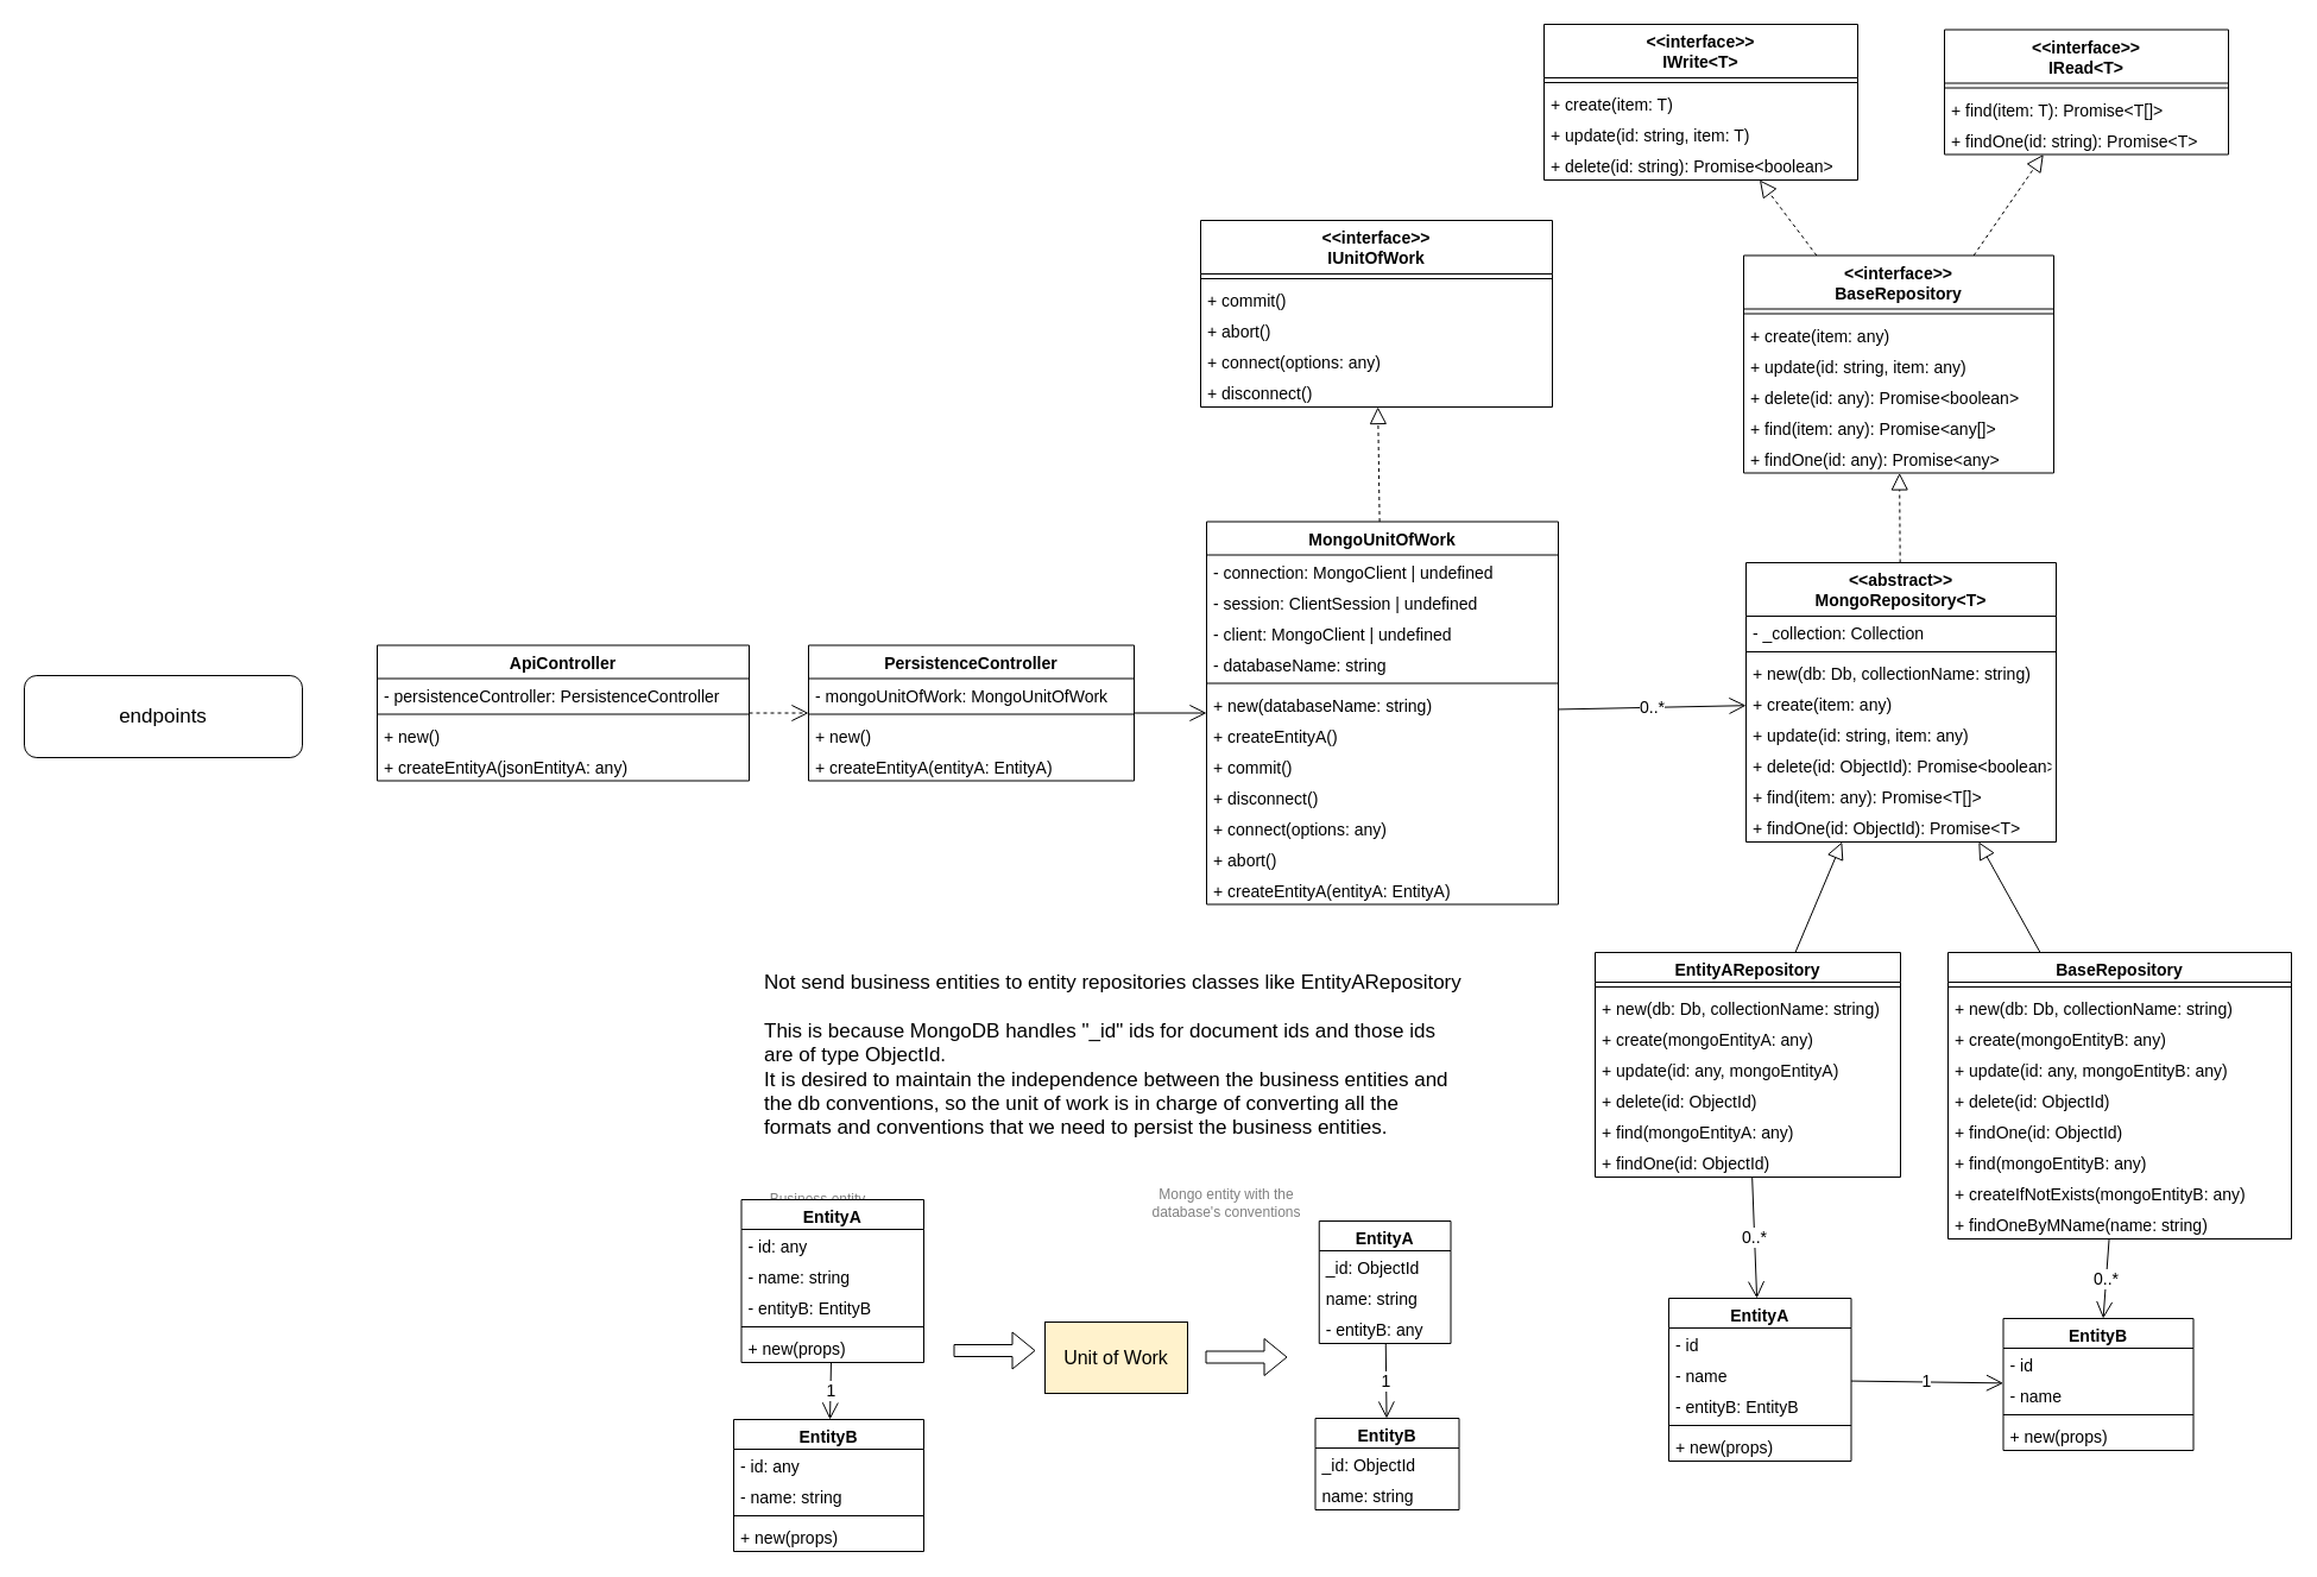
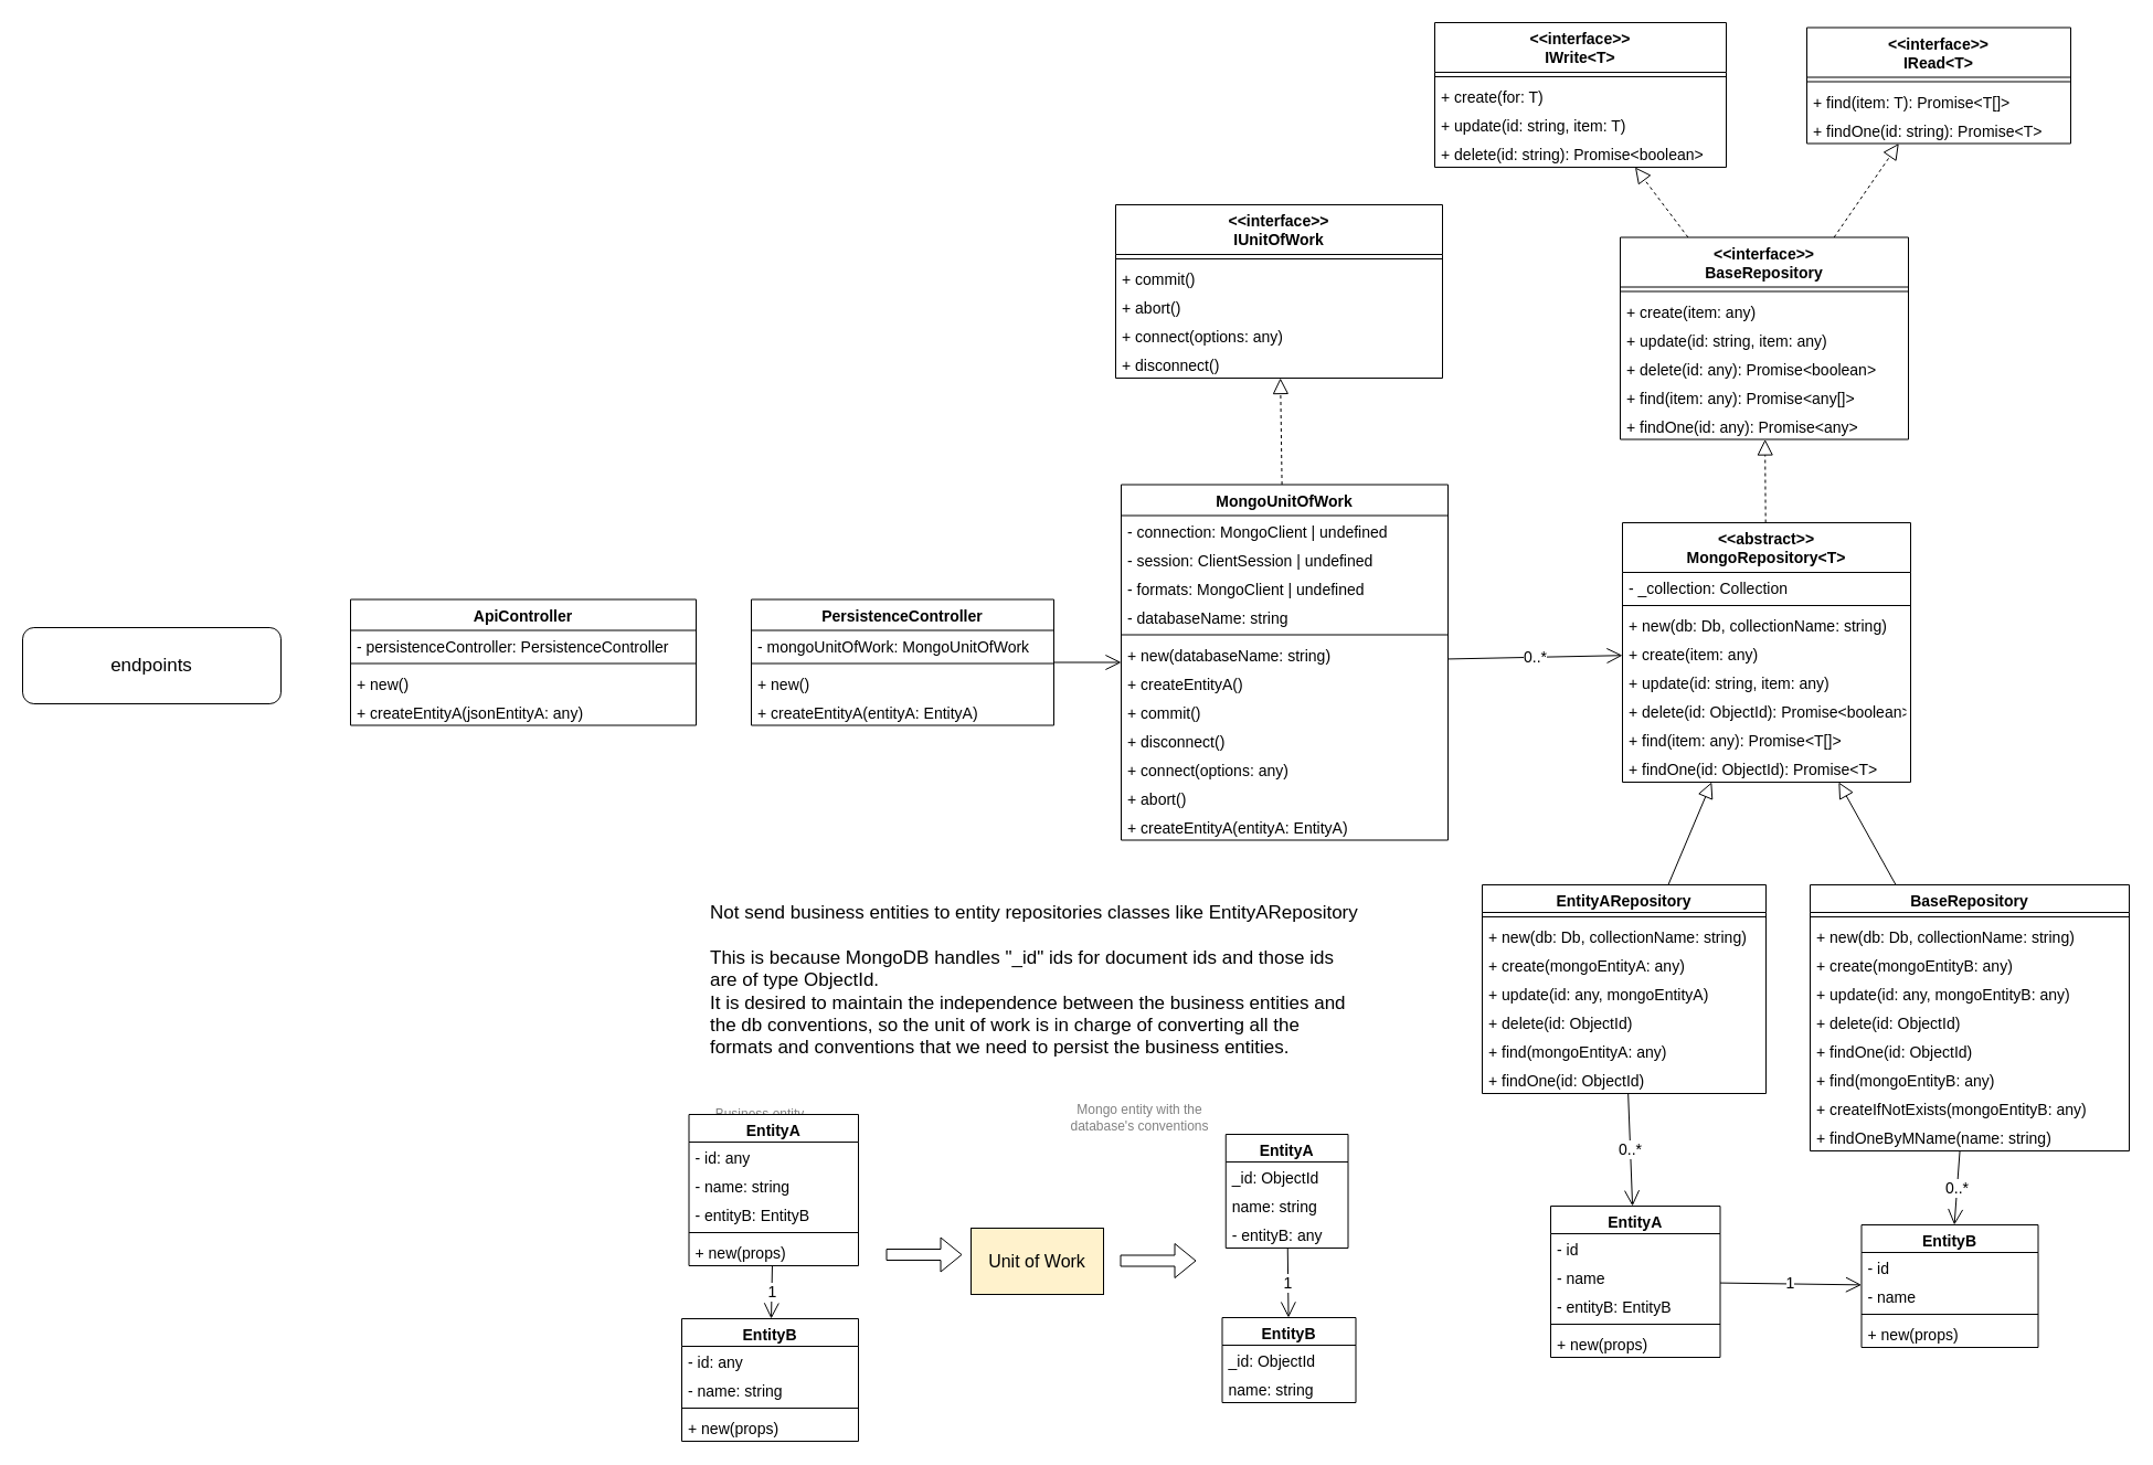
- <mxCell id="9" value="+ create(item: T)" style="text;strokeColor=none;fillColor=none;align=left;verticalAlign=top;spacingLeft=4;spacingRight=4;overflow=hidden;rotatable=0;points=[[0,0.5],[1,0.5]];portConstraint=eastwest;fontSize=14;" parent="7" vertex="1"><mxGeometry y="53" width="264" height="26" as="geometry" /></mxCell>
+ <mxCell id="9" value="+ create(for: T)" style="text;strokeColor=none;fillColor=none;align=left;verticalAlign=top;spacingLeft=4;spacingRight=4;overflow=hidden;rotatable=0;points=[[0,0.5],[1,0.5]];portConstraint=eastwest;fontSize=14;" parent="7" vertex="1"><mxGeometry y="53" width="264" height="26" as="geometry" /></mxCell>
- <mxCell id="75" value="- client: MongoClient | undefined" style="text;strokeColor=none;fillColor=none;align=left;verticalAlign=top;spacingLeft=4;spacingRight=4;overflow=hidden;rotatable=0;points=[[0,0.5],[1,0.5]];portConstraint=eastwest;fontSize=14;" parent="72" vertex="1"><mxGeometry y="80" width="296" height="26" as="geometry" /></mxCell>
+ <mxCell id="75" value="- formats: MongoClient | undefined" style="text;strokeColor=none;fillColor=none;align=left;verticalAlign=top;spacingLeft=4;spacingRight=4;overflow=hidden;rotatable=0;points=[[0,0.5],[1,0.5]];portConstraint=eastwest;fontSize=14;" parent="72" vertex="1"><mxGeometry y="80" width="296" height="26" as="geometry" /></mxCell>
- <mxCell id="91" style="edgeStyle=none;rounded=0;orthogonalLoop=1;jettySize=auto;html=1;dashed=1;endArrow=open;endFill=0;endSize=12;" parent="1" source="92" target="86" edge="1"><mxGeometry relative="1" as="geometry" /></mxCell>
